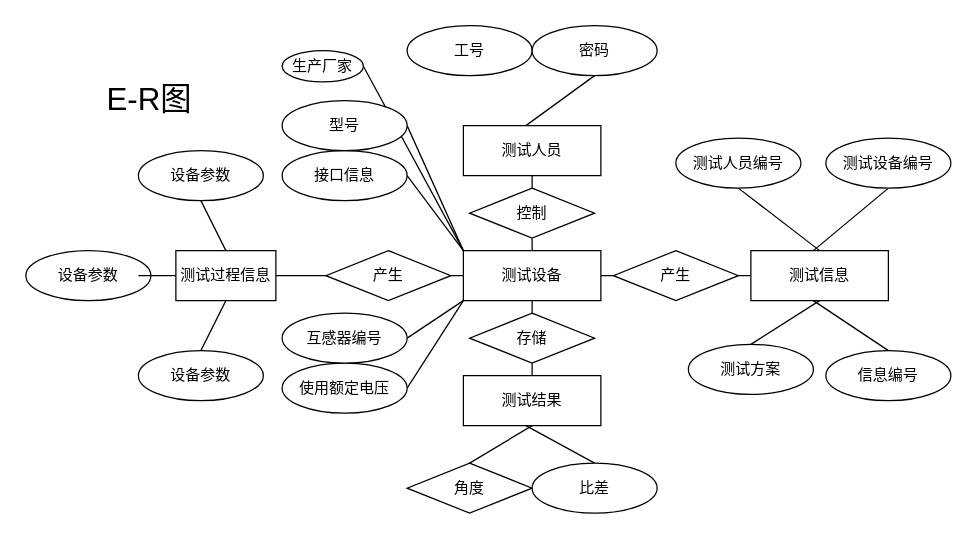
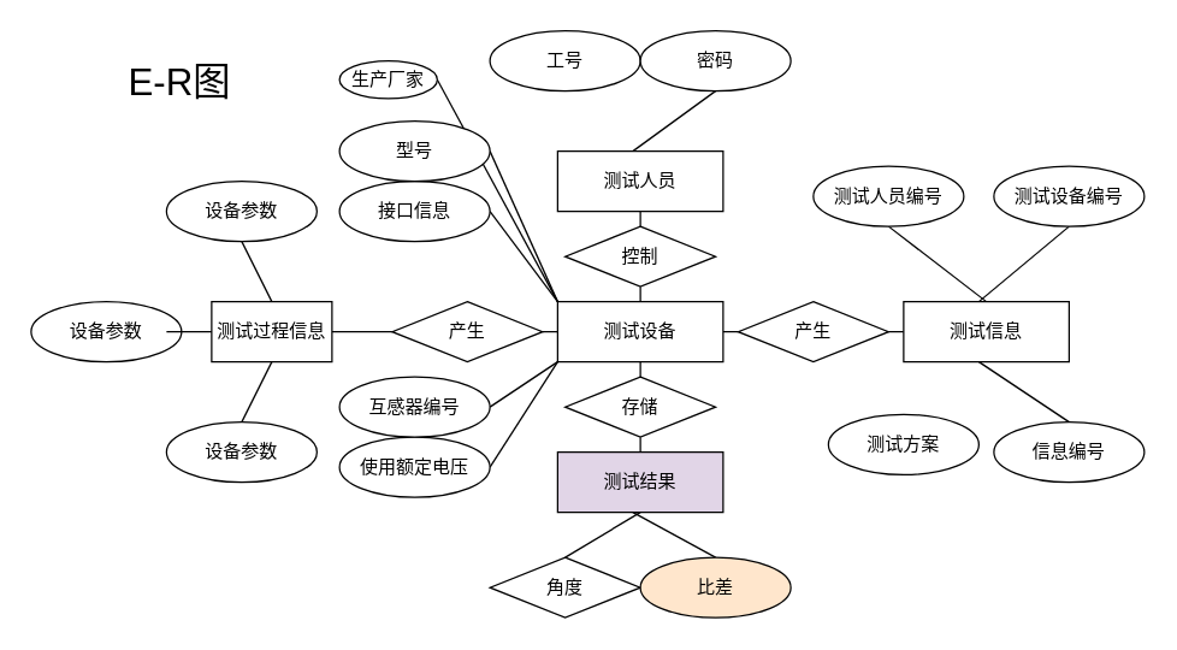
- <mxCell id="50" value="&lt;font style=&quot;font-size: 25px&quot;&gt;E-R图&lt;/font&gt;" style="text;html=1;strokeColor=none;fillColor=none;align=center;verticalAlign=middle;whiteSpace=wrap;rounded=0;" vertex="1" parent="1"><mxGeometry x="59" y="56" width="120" height="43" as="geometry" /></mxCell>
+ <mxCell id="50" value="&lt;font style=&quot;font-size: 25px&quot;&gt;E-R图&lt;/font&gt;" style="text;html=1;strokeColor=none;fillColor=none;align=center;verticalAlign=middle;whiteSpace=wrap;rounded=0;" vertex="1" parent="1"><mxGeometry x="59" y="31" width="120" height="43" as="geometry" /></mxCell>
- <mxCell id="46" style="edgeStyle=none;rounded=1;jumpStyle=none;orthogonalLoop=1;jettySize=auto;html=1;exitX=0.5;exitY=0;exitDx=0;exitDy=0;entryX=0.5;entryY=1;entryDx=0;entryDy=0;startArrow=none;endArrow=none;" edge="1" parent="1" source="47" target="19"><mxGeometry relative="1" as="geometry" /></mxCell>
- <mxCell id="18" value="测试结果" style="rounded=0;whiteSpace=wrap;html=1;" vertex="1" parent="1"><mxGeometry x="370" y="300" width="110" height="40" as="geometry" /></mxCell>
+ <mxCell id="18" value="测试结果" style="rounded=0;whiteSpace=wrap;html=1;fillColor=#e1d5e7;" vertex="1" parent="1"><mxGeometry x="370" y="300" width="110" height="40" as="geometry" /></mxCell>
- <mxCell id="41" value="比差" style="ellipse;whiteSpace=wrap;html=1;" vertex="1" parent="1"><mxGeometry x="425" y="370" width="100" height="40" as="geometry" /></mxCell>
+ <mxCell id="41" value="比差" style="ellipse;whiteSpace=wrap;html=1;fillColor=#ffe6cc;" vertex="1" parent="1"><mxGeometry x="425" y="370" width="100" height="40" as="geometry" /></mxCell>
